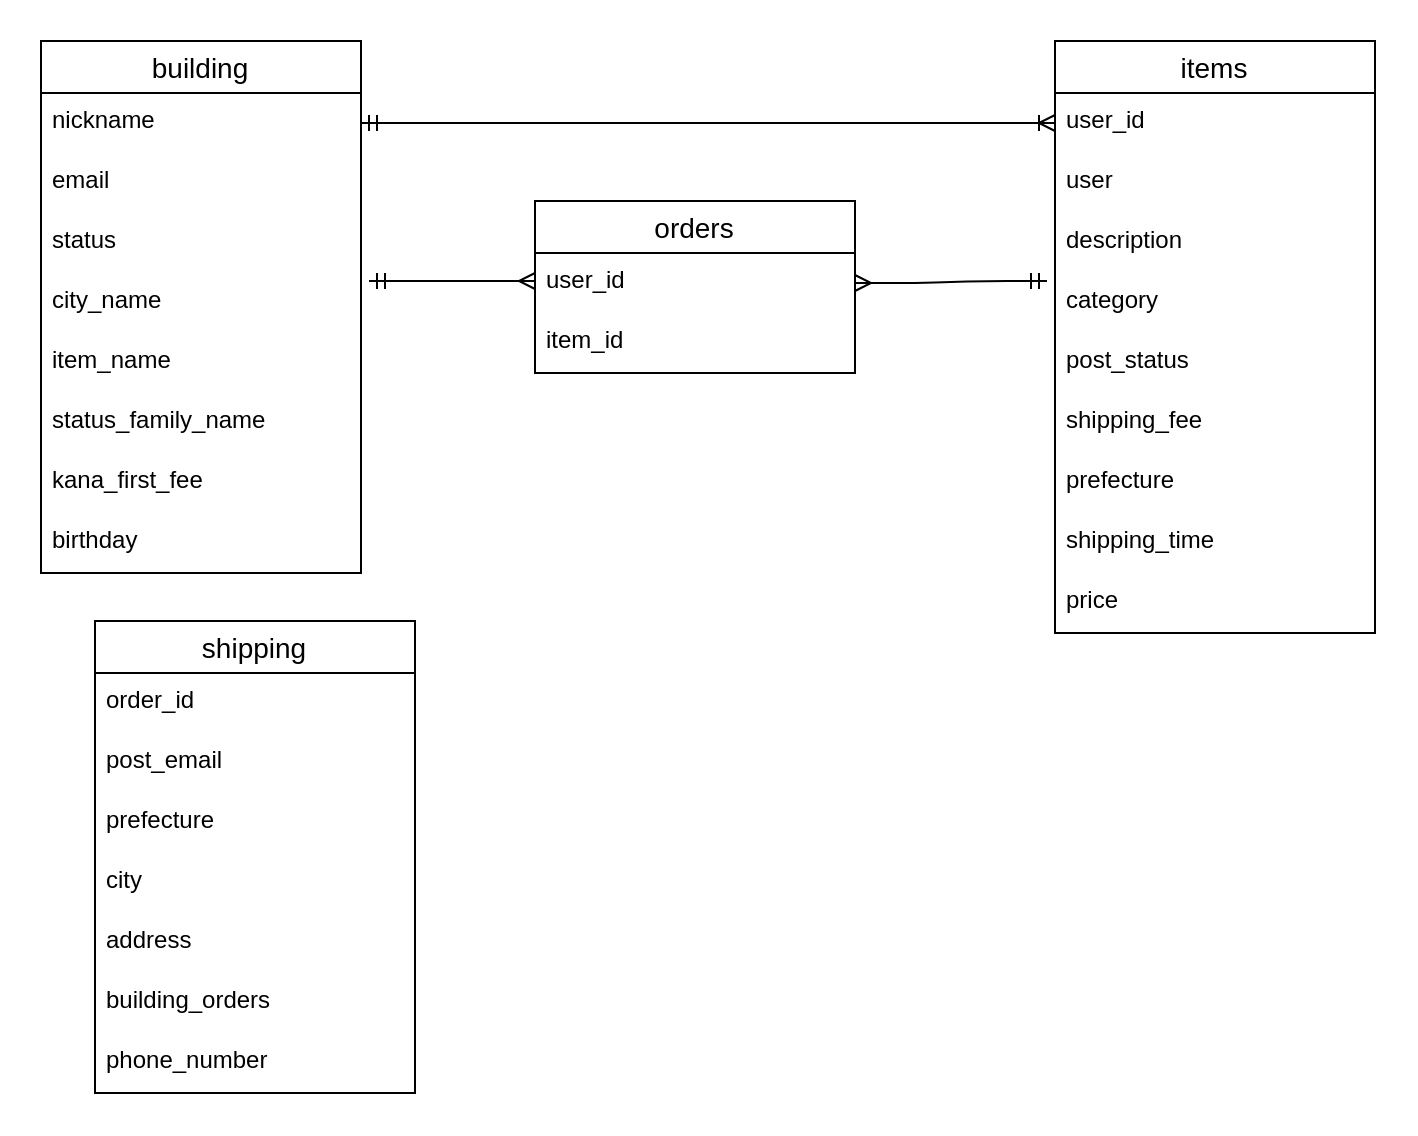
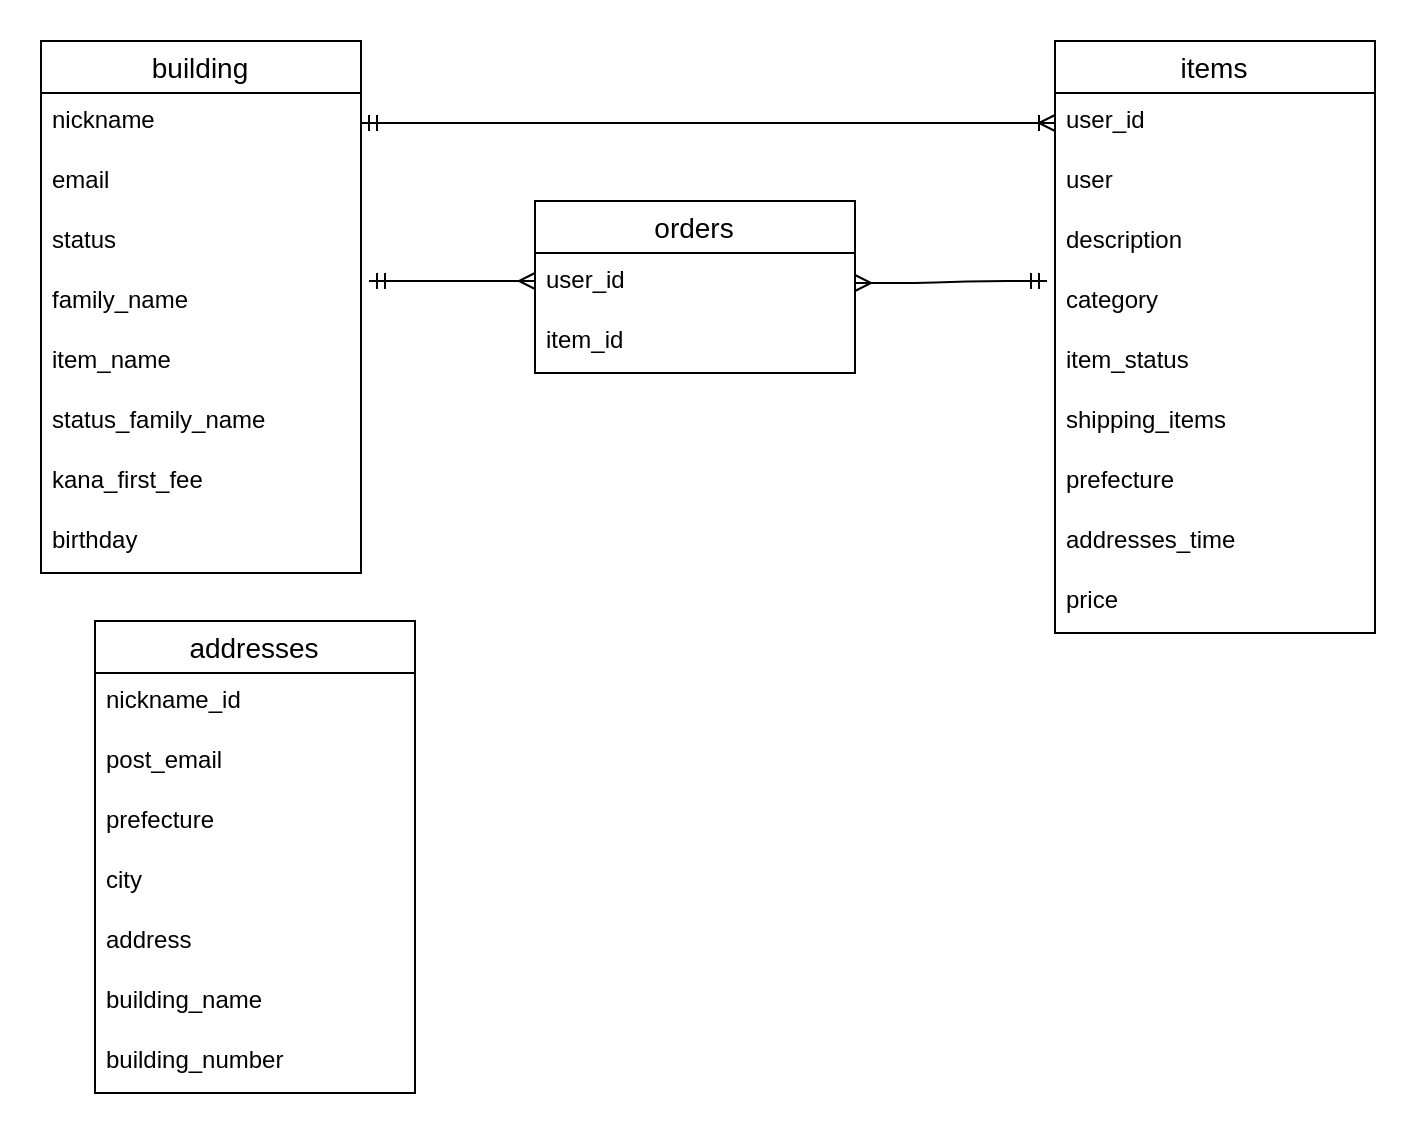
- <mxCell id="6" value="city_name" style="text;strokeColor=none;fillColor=none;spacingLeft=4;spacingRight=4;overflow=hidden;rotatable=0;points=[[0,0.5],[1,0.5]];portConstraint=eastwest;fontSize=12;align=left;" parent="2" vertex="1"><mxGeometry y="116" width="160" height="30" as="geometry" /></mxCell>
+ <mxCell id="6" value="family_name" style="text;strokeColor=none;fillColor=none;spacingLeft=4;spacingRight=4;overflow=hidden;rotatable=0;points=[[0,0.5],[1,0.5]];portConstraint=eastwest;fontSize=12;align=left;" parent="2" vertex="1"><mxGeometry y="116" width="160" height="30" as="geometry" /></mxCell>
- <mxCell id="16" value="post_status" style="text;strokeColor=none;fillColor=none;spacingLeft=4;spacingRight=4;overflow=hidden;rotatable=0;points=[[0,0.5],[1,0.5]];portConstraint=eastwest;fontSize=12;" parent="11" vertex="1"><mxGeometry y="146" width="160" height="30" as="geometry" /></mxCell>
+ <mxCell id="16" value="item_status" style="text;strokeColor=none;fillColor=none;spacingLeft=4;spacingRight=4;overflow=hidden;rotatable=0;points=[[0,0.5],[1,0.5]];portConstraint=eastwest;fontSize=12;" parent="11" vertex="1"><mxGeometry y="146" width="160" height="30" as="geometry" /></mxCell>
- <mxCell id="17" value="shipping_fee" style="text;strokeColor=none;fillColor=none;spacingLeft=4;spacingRight=4;overflow=hidden;rotatable=0;points=[[0,0.5],[1,0.5]];portConstraint=eastwest;fontSize=12;" parent="11" vertex="1"><mxGeometry y="176" width="160" height="30" as="geometry" /></mxCell>
+ <mxCell id="17" value="shipping_items" style="text;strokeColor=none;fillColor=none;spacingLeft=4;spacingRight=4;overflow=hidden;rotatable=0;points=[[0,0.5],[1,0.5]];portConstraint=eastwest;fontSize=12;" parent="11" vertex="1"><mxGeometry y="176" width="160" height="30" as="geometry" /></mxCell>
- <mxCell id="19" value="shipping_time" style="text;strokeColor=none;fillColor=none;spacingLeft=4;spacingRight=4;overflow=hidden;rotatable=0;points=[[0,0.5],[1,0.5]];portConstraint=eastwest;fontSize=12;" parent="11" vertex="1"><mxGeometry y="236" width="160" height="30" as="geometry" /></mxCell>
+ <mxCell id="19" value="addresses_time" style="text;strokeColor=none;fillColor=none;spacingLeft=4;spacingRight=4;overflow=hidden;rotatable=0;points=[[0,0.5],[1,0.5]];portConstraint=eastwest;fontSize=12;" parent="11" vertex="1"><mxGeometry y="236" width="160" height="30" as="geometry" /></mxCell>
- <mxCell id="22" value="shipping" style="swimlane;fontStyle=0;childLayout=stackLayout;horizontal=1;startSize=26;horizontalStack=0;resizeParent=1;resizeParentMax=0;resizeLast=0;collapsible=1;marginBottom=0;align=center;fontSize=14;" parent="1" vertex="1"><mxGeometry x="47" y="310" width="160" height="236" as="geometry" /></mxCell>
+ <mxCell id="22" value="addresses" style="swimlane;fontStyle=0;childLayout=stackLayout;horizontal=1;startSize=26;horizontalStack=0;resizeParent=1;resizeParentMax=0;resizeLast=0;collapsible=1;marginBottom=0;align=center;fontSize=14;" parent="1" vertex="1"><mxGeometry x="47" y="310" width="160" height="236" as="geometry" /></mxCell>
- <mxCell id="23" value="order_id" style="text;strokeColor=none;fillColor=none;spacingLeft=4;spacingRight=4;overflow=hidden;rotatable=0;points=[[0,0.5],[1,0.5]];portConstraint=eastwest;fontSize=12;" parent="22" vertex="1"><mxGeometry y="26" width="160" height="30" as="geometry" /></mxCell>
+ <mxCell id="23" value="nickname_id" style="text;strokeColor=none;fillColor=none;spacingLeft=4;spacingRight=4;overflow=hidden;rotatable=0;points=[[0,0.5],[1,0.5]];portConstraint=eastwest;fontSize=12;" parent="22" vertex="1"><mxGeometry y="26" width="160" height="30" as="geometry" /></mxCell>
- <mxCell id="28" value="building_orders" style="text;strokeColor=none;fillColor=none;spacingLeft=4;spacingRight=4;overflow=hidden;rotatable=0;points=[[0,0.5],[1,0.5]];portConstraint=eastwest;fontSize=12;" parent="22" vertex="1"><mxGeometry y="176" width="160" height="30" as="geometry" /></mxCell>
+ <mxCell id="28" value="building_name" style="text;strokeColor=none;fillColor=none;spacingLeft=4;spacingRight=4;overflow=hidden;rotatable=0;points=[[0,0.5],[1,0.5]];portConstraint=eastwest;fontSize=12;" parent="22" vertex="1"><mxGeometry y="176" width="160" height="30" as="geometry" /></mxCell>
- <mxCell id="29" value="phone_number" style="text;strokeColor=none;fillColor=none;spacingLeft=4;spacingRight=4;overflow=hidden;rotatable=0;points=[[0,0.5],[1,0.5]];portConstraint=eastwest;fontSize=12;" parent="22" vertex="1"><mxGeometry y="206" width="160" height="30" as="geometry" /></mxCell>
+ <mxCell id="29" value="building_number" style="text;strokeColor=none;fillColor=none;spacingLeft=4;spacingRight=4;overflow=hidden;rotatable=0;points=[[0,0.5],[1,0.5]];portConstraint=eastwest;fontSize=12;" parent="22" vertex="1"><mxGeometry y="206" width="160" height="30" as="geometry" /></mxCell>
